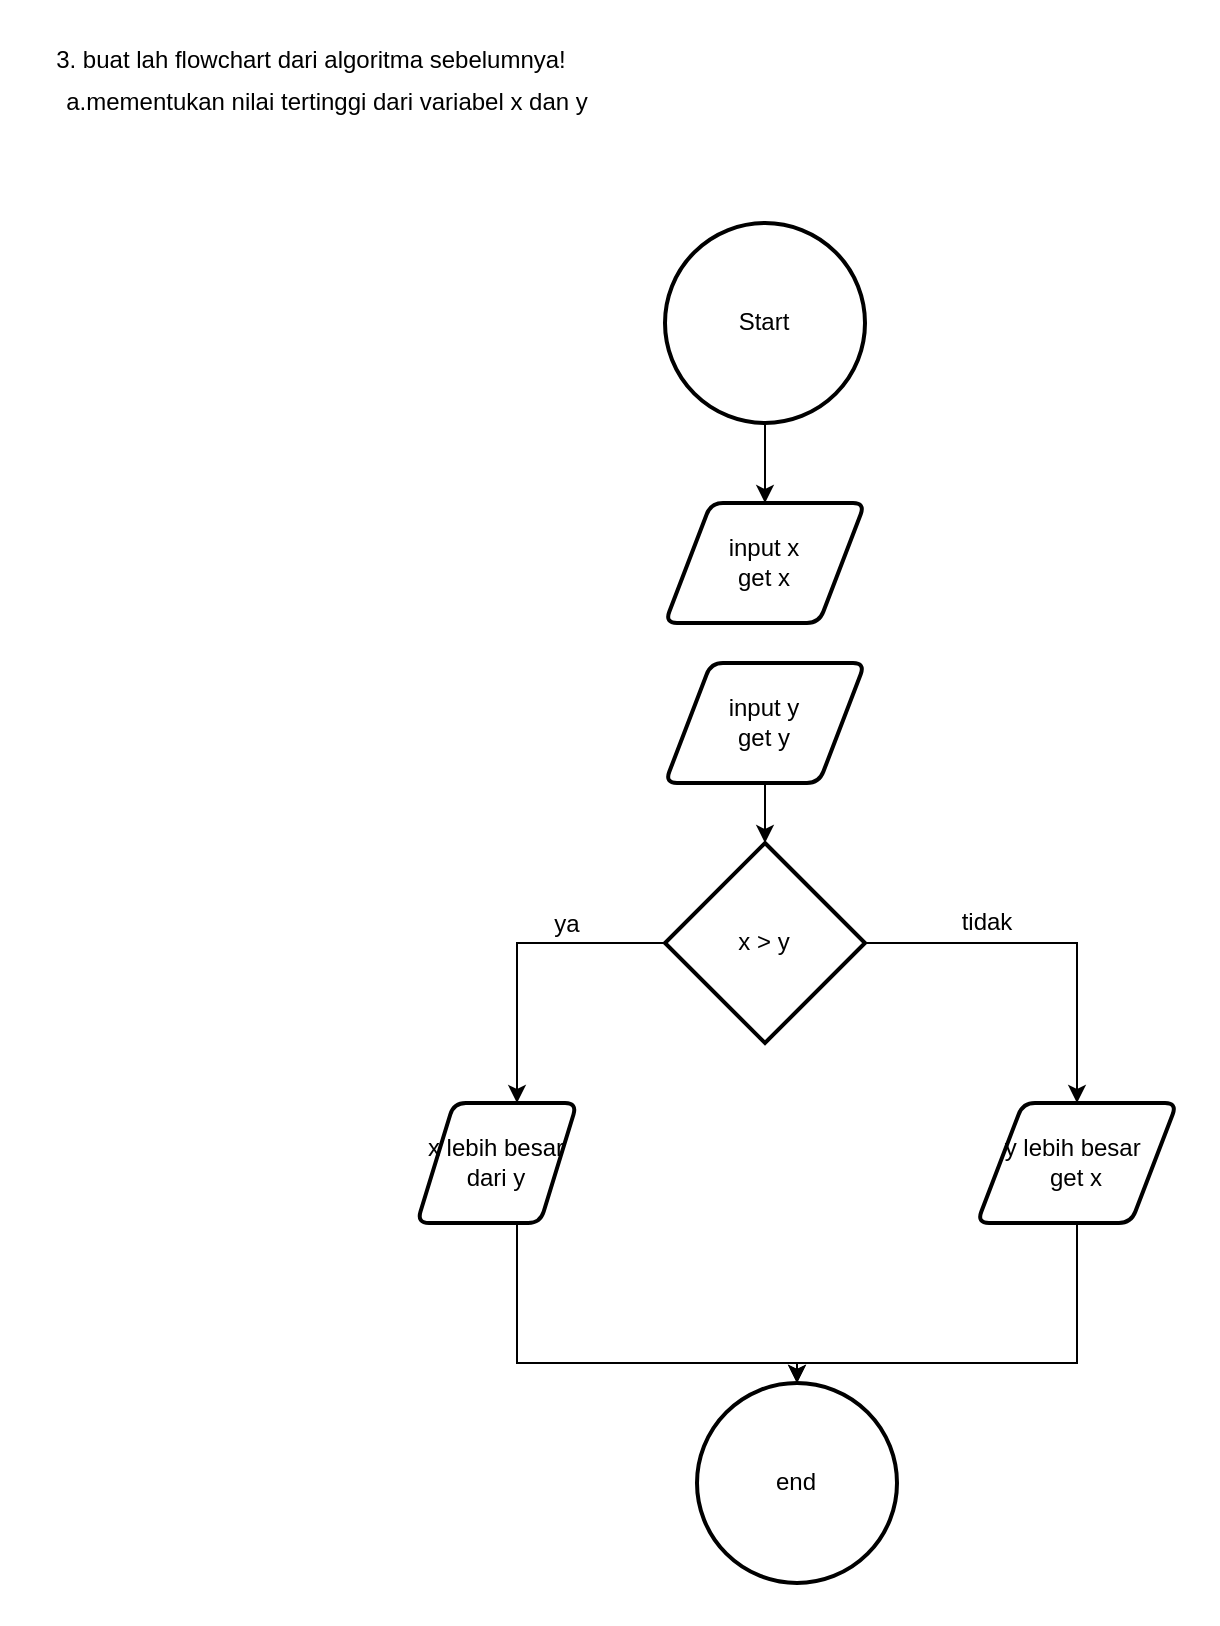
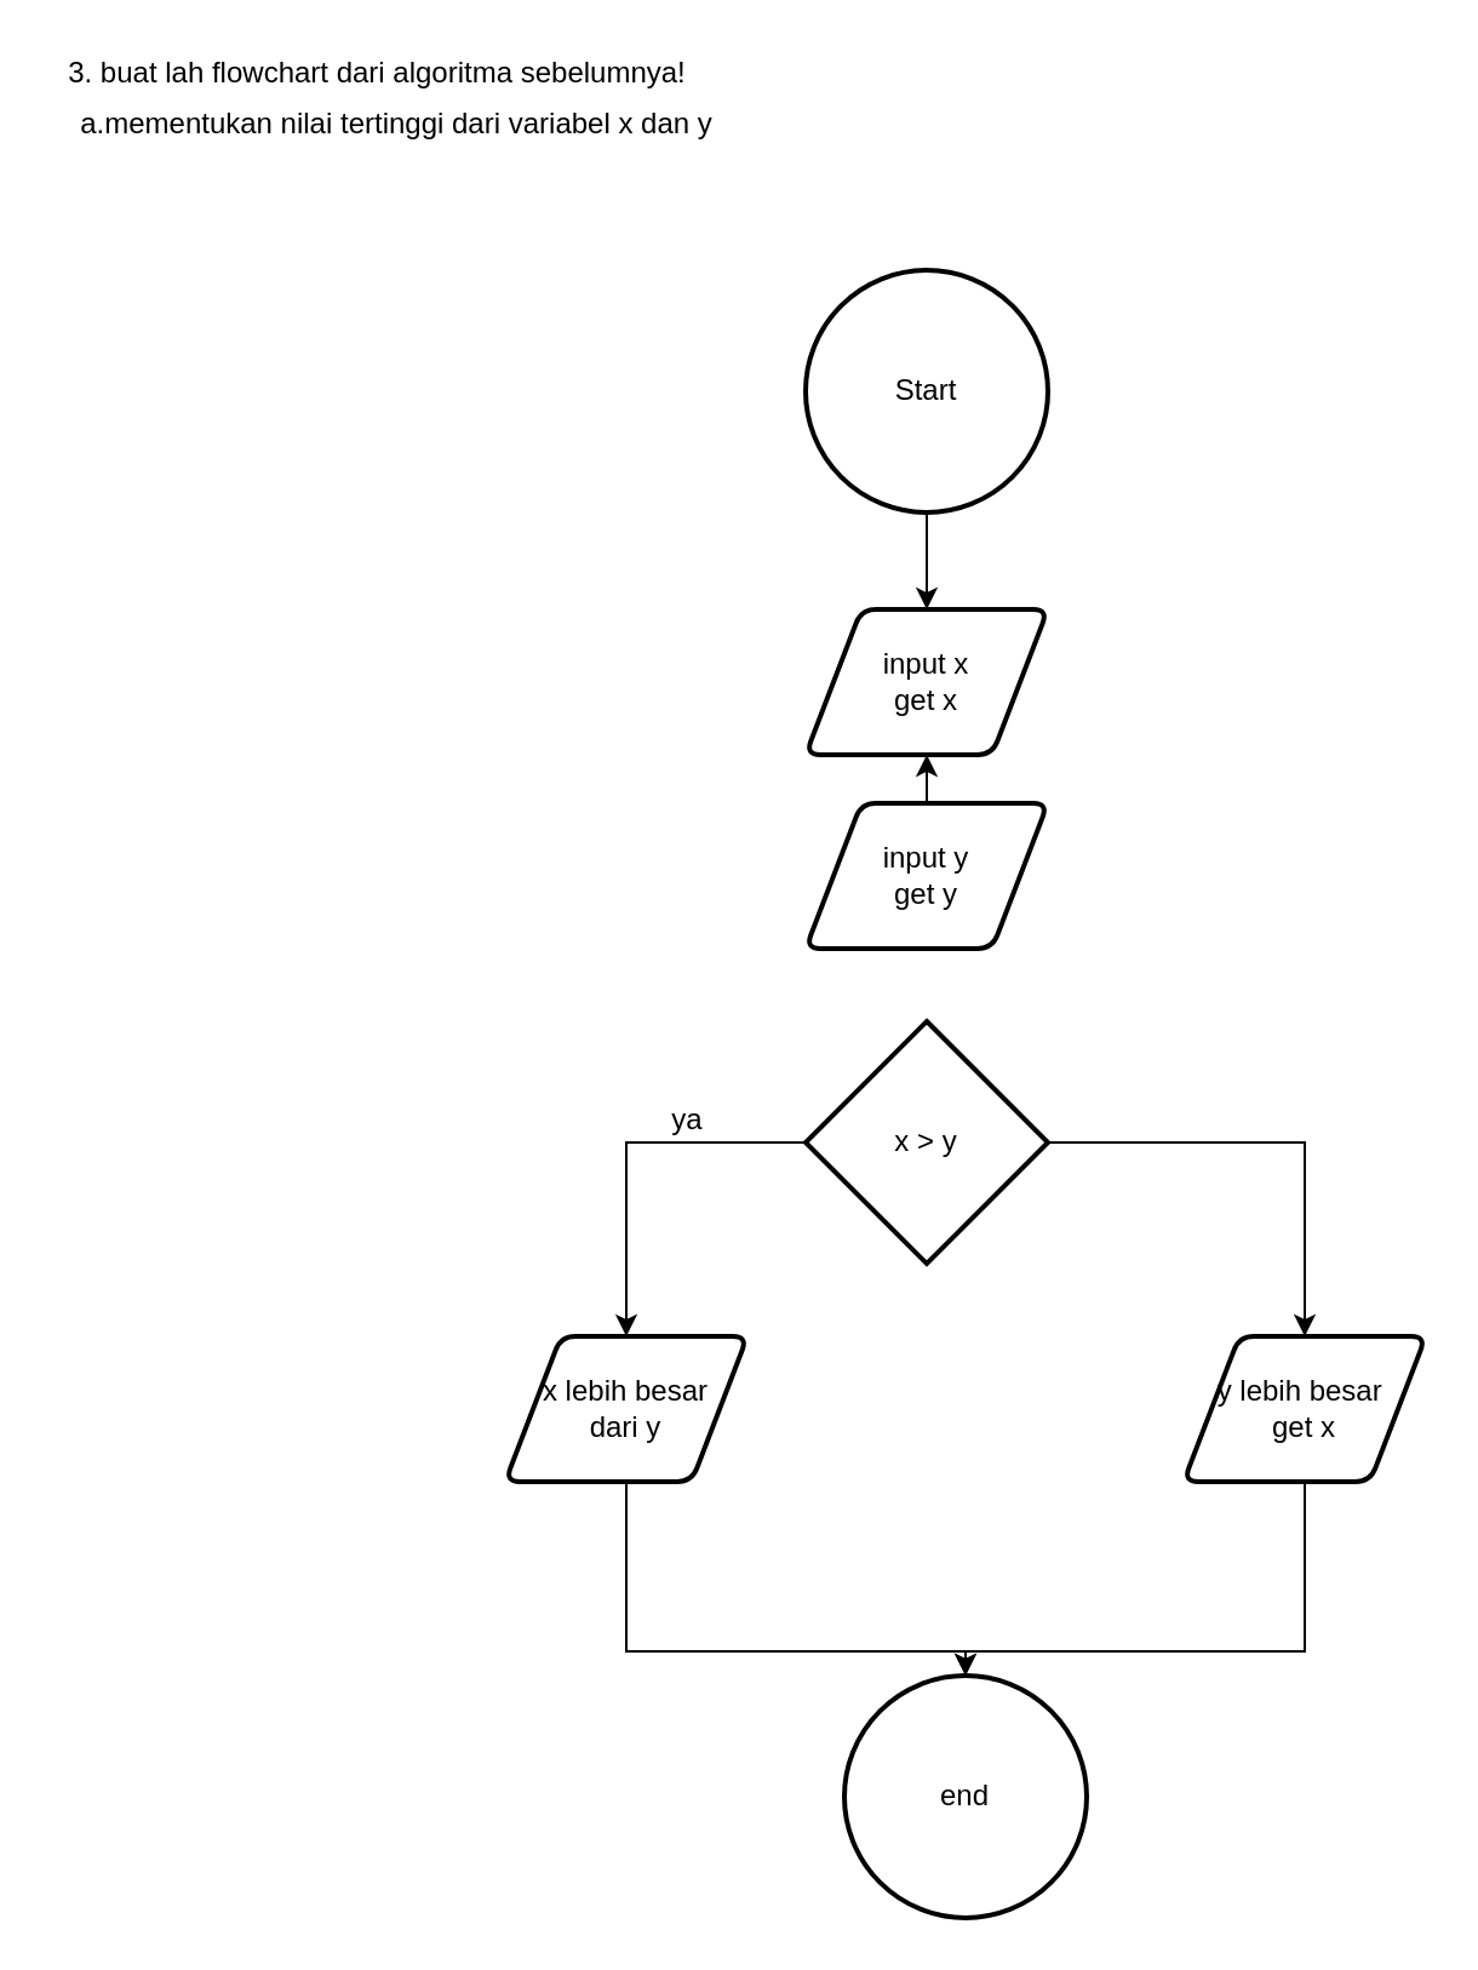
- <mxCell id="5" style="edgeStyle=orthogonalEdgeStyle;rounded=0;orthogonalLoop=1;jettySize=auto;html=1;entryX=0.5;entryY=0;entryDx=0;entryDy=0;entryPerimeter=0;" edge="1" parent="1" source="6" target="9"><mxGeometry relative="1" as="geometry" /></mxCell>
+ <mxCell id="5" style="edgeStyle=orthogonalEdgeStyle;rounded=0;orthogonalLoop=1;jettySize=auto;html=1;" edge="1" parent="1" source="6" target="4"><mxGeometry relative="1" as="geometry" /></mxCell>
- <mxCell id="16" value="tidak" style="text;html=1;align=center;verticalAlign=middle;resizable=0;points=[];autosize=1;" vertex="1" parent="1"><mxGeometry x="473" y="451" width="40" height="20" as="geometry" /></mxCell>
- <mxCell id="11" value="x lebih besar&lt;br&gt;dari y" style="shape=parallelogram;html=1;strokeWidth=2;perimeter=parallelogramPerimeter;whiteSpace=wrap;rounded=1;arcSize=12;size=0.23;" vertex="1" parent="1"><mxGeometry x="208" y="551" width="80" height="60" as="geometry" /></mxCell>
+ <mxCell id="11" value="x lebih besar&lt;br&gt;dari y" style="shape=parallelogram;html=1;strokeWidth=2;perimeter=parallelogramPerimeter;whiteSpace=wrap;rounded=1;arcSize=12;size=0.23;" vertex="1" parent="1"><mxGeometry x="208" y="551" width="100" height="60" as="geometry" /></mxCell>
